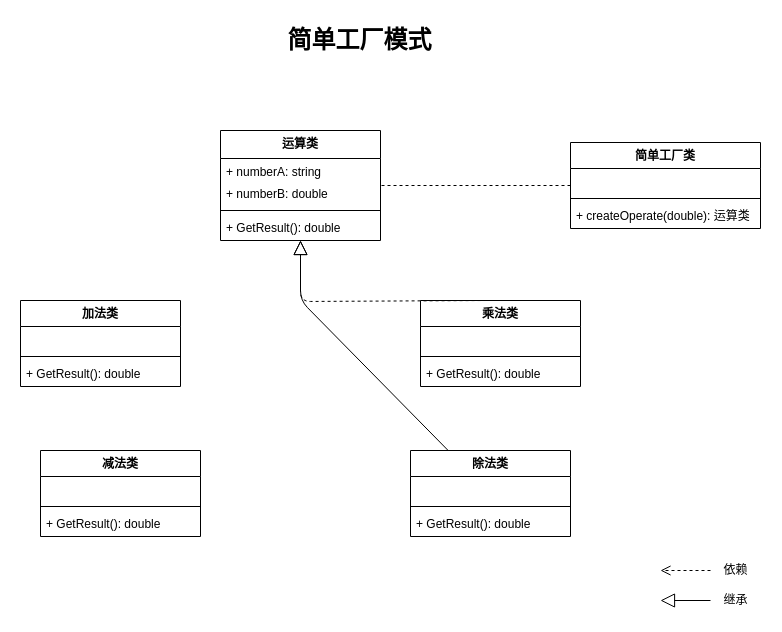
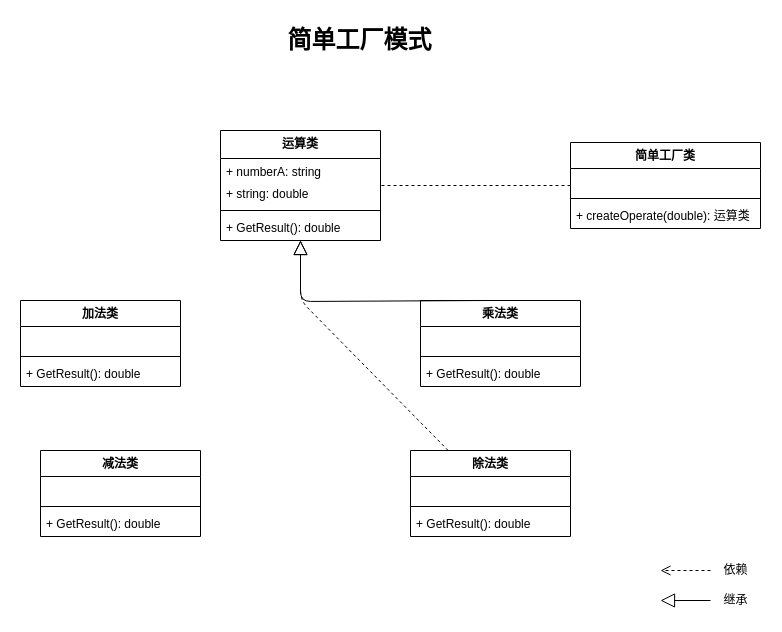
- <mxCell id="5" value="+ numberB: double" style="text;strokeColor=none;fillColor=none;align=left;verticalAlign=top;spacingLeft=4;spacingRight=4;overflow=hidden;rotatable=0;points=[[0,0.5],[1,0.5]];portConstraint=eastwest;rounded=0;glass=0;html=0;" vertex="1" parent="3"><mxGeometry y="50" width="160" height="26" as="geometry" /></mxCell>
+ <mxCell id="5" value="+ string: double" style="text;strokeColor=none;fillColor=none;align=left;verticalAlign=top;spacingLeft=4;spacingRight=4;overflow=hidden;rotatable=0;points=[[0,0.5],[1,0.5]];portConstraint=eastwest;rounded=0;glass=0;html=0;" vertex="1" parent="3"><mxGeometry y="50" width="160" height="26" as="geometry" /></mxCell>
- <mxCell id="30" value="" style="endArrow=block;endFill=0;endSize=12;html=1;exitX=0.413;exitY=0;exitDx=0;exitDy=0;exitPerimeter=0;dashed=1;" edge="1" parent="1" source="17" target="3"><mxGeometry width="160" relative="1" as="geometry"><mxPoint x="480" y="260" as="sourcePoint" /><mxPoint x="310" y="250" as="targetPoint" /><Array as="points"><mxPoint x="300" y="301" /></Array></mxGeometry></mxCell>
+ <mxCell id="30" value="" style="endArrow=block;endFill=0;endSize=12;html=1;exitX=0.413;exitY=0;exitDx=0;exitDy=0;exitPerimeter=0;" edge="1" parent="1" source="17" target="3"><mxGeometry width="160" relative="1" as="geometry"><mxPoint x="480" y="260" as="sourcePoint" /><mxPoint x="310" y="250" as="targetPoint" /><Array as="points"><mxPoint x="300" y="301" /></Array></mxGeometry></mxCell>
- <mxCell id="29" value="" style="endArrow=block;endFill=0;endSize=12;html=1;" edge="1" parent="1" source="25" target="3"><mxGeometry width="160" relative="1" as="geometry"><mxPoint x="167.511" y="488" as="sourcePoint" /><mxPoint x="240" y="250" as="targetPoint" /><Array as="points"><mxPoint x="300" y="300" /></Array></mxGeometry></mxCell>
+ <mxCell id="29" value="" style="endArrow=block;endFill=0;endSize=12;html=1;dashed=1;" edge="1" parent="1" source="25" target="3"><mxGeometry width="160" relative="1" as="geometry"><mxPoint x="167.511" y="488" as="sourcePoint" /><mxPoint x="240" y="250" as="targetPoint" /><Array as="points"><mxPoint x="300" y="300" /></Array></mxGeometry></mxCell>
